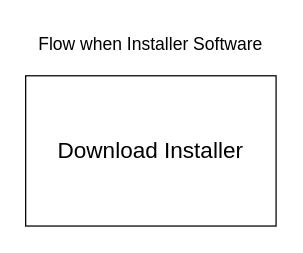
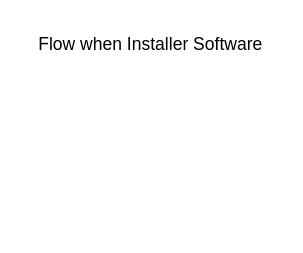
- <mxCell id="2" value="&lt;font style=&quot;font-size: 18px&quot;&gt;Download Installer&lt;/font&gt;" style="rounded=0;whiteSpace=wrap;html=1;" vertex="1" parent="1"><mxGeometry x="20" y="60" width="200" height="120" as="geometry" /></mxCell>
